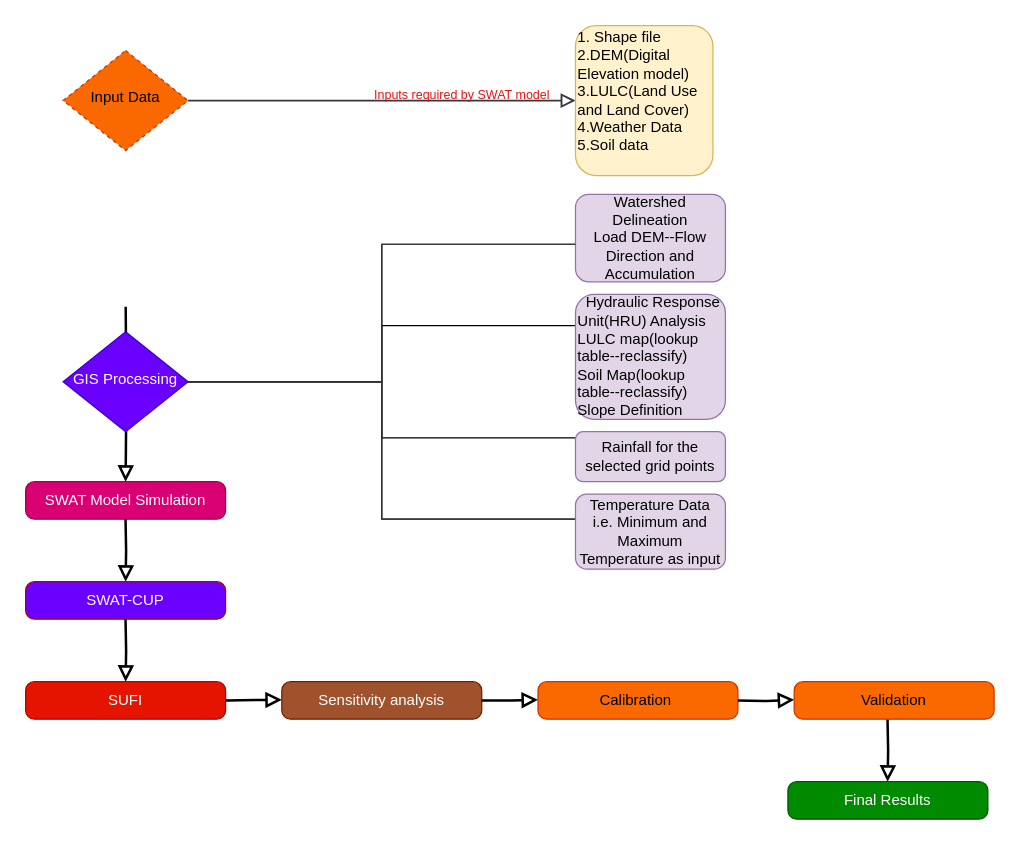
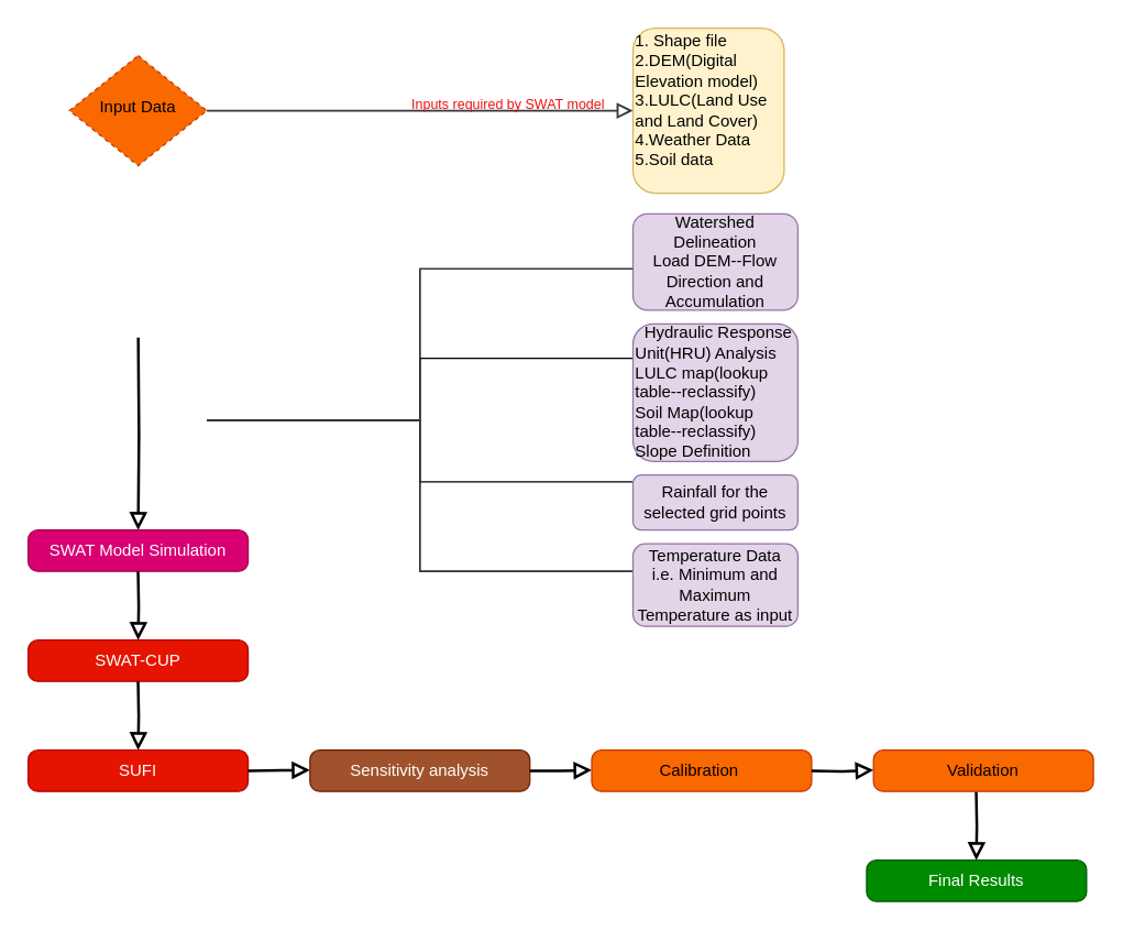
- <mxCell id="6" value="GIS Processing" style="rhombus;whiteSpace=wrap;html=1;shadow=0;fontFamily=Helvetica;fontSize=12;align=center;strokeWidth=1;spacing=6;spacingTop=-4;fillColor=#6a00ff;strokeColor=#3700CC;fontColor=#ffffff;" parent="1" vertex="1"><mxGeometry x="50" y="265" width="100" height="80" as="geometry" /></mxCell>
- <mxCell id="17" value="SWAT-CUP" style="rounded=1;whiteSpace=wrap;html=1;absoluteArcSize=1;arcSize=14;strokeWidth=1;fillColor=#6a00ff;fontColor=#ffffff;strokeColor=#B20000;" parent="1" vertex="1"><mxGeometry x="20" y="465" width="160" height="30" as="geometry" /></mxCell>
+ <mxCell id="17" value="SWAT-CUP" style="rounded=1;whiteSpace=wrap;html=1;absoluteArcSize=1;arcSize=14;strokeWidth=1;fillColor=#e51400;fontColor=#ffffff;strokeColor=#B20000;" parent="1" vertex="1"><mxGeometry x="20" y="465" width="160" height="30" as="geometry" /></mxCell>
